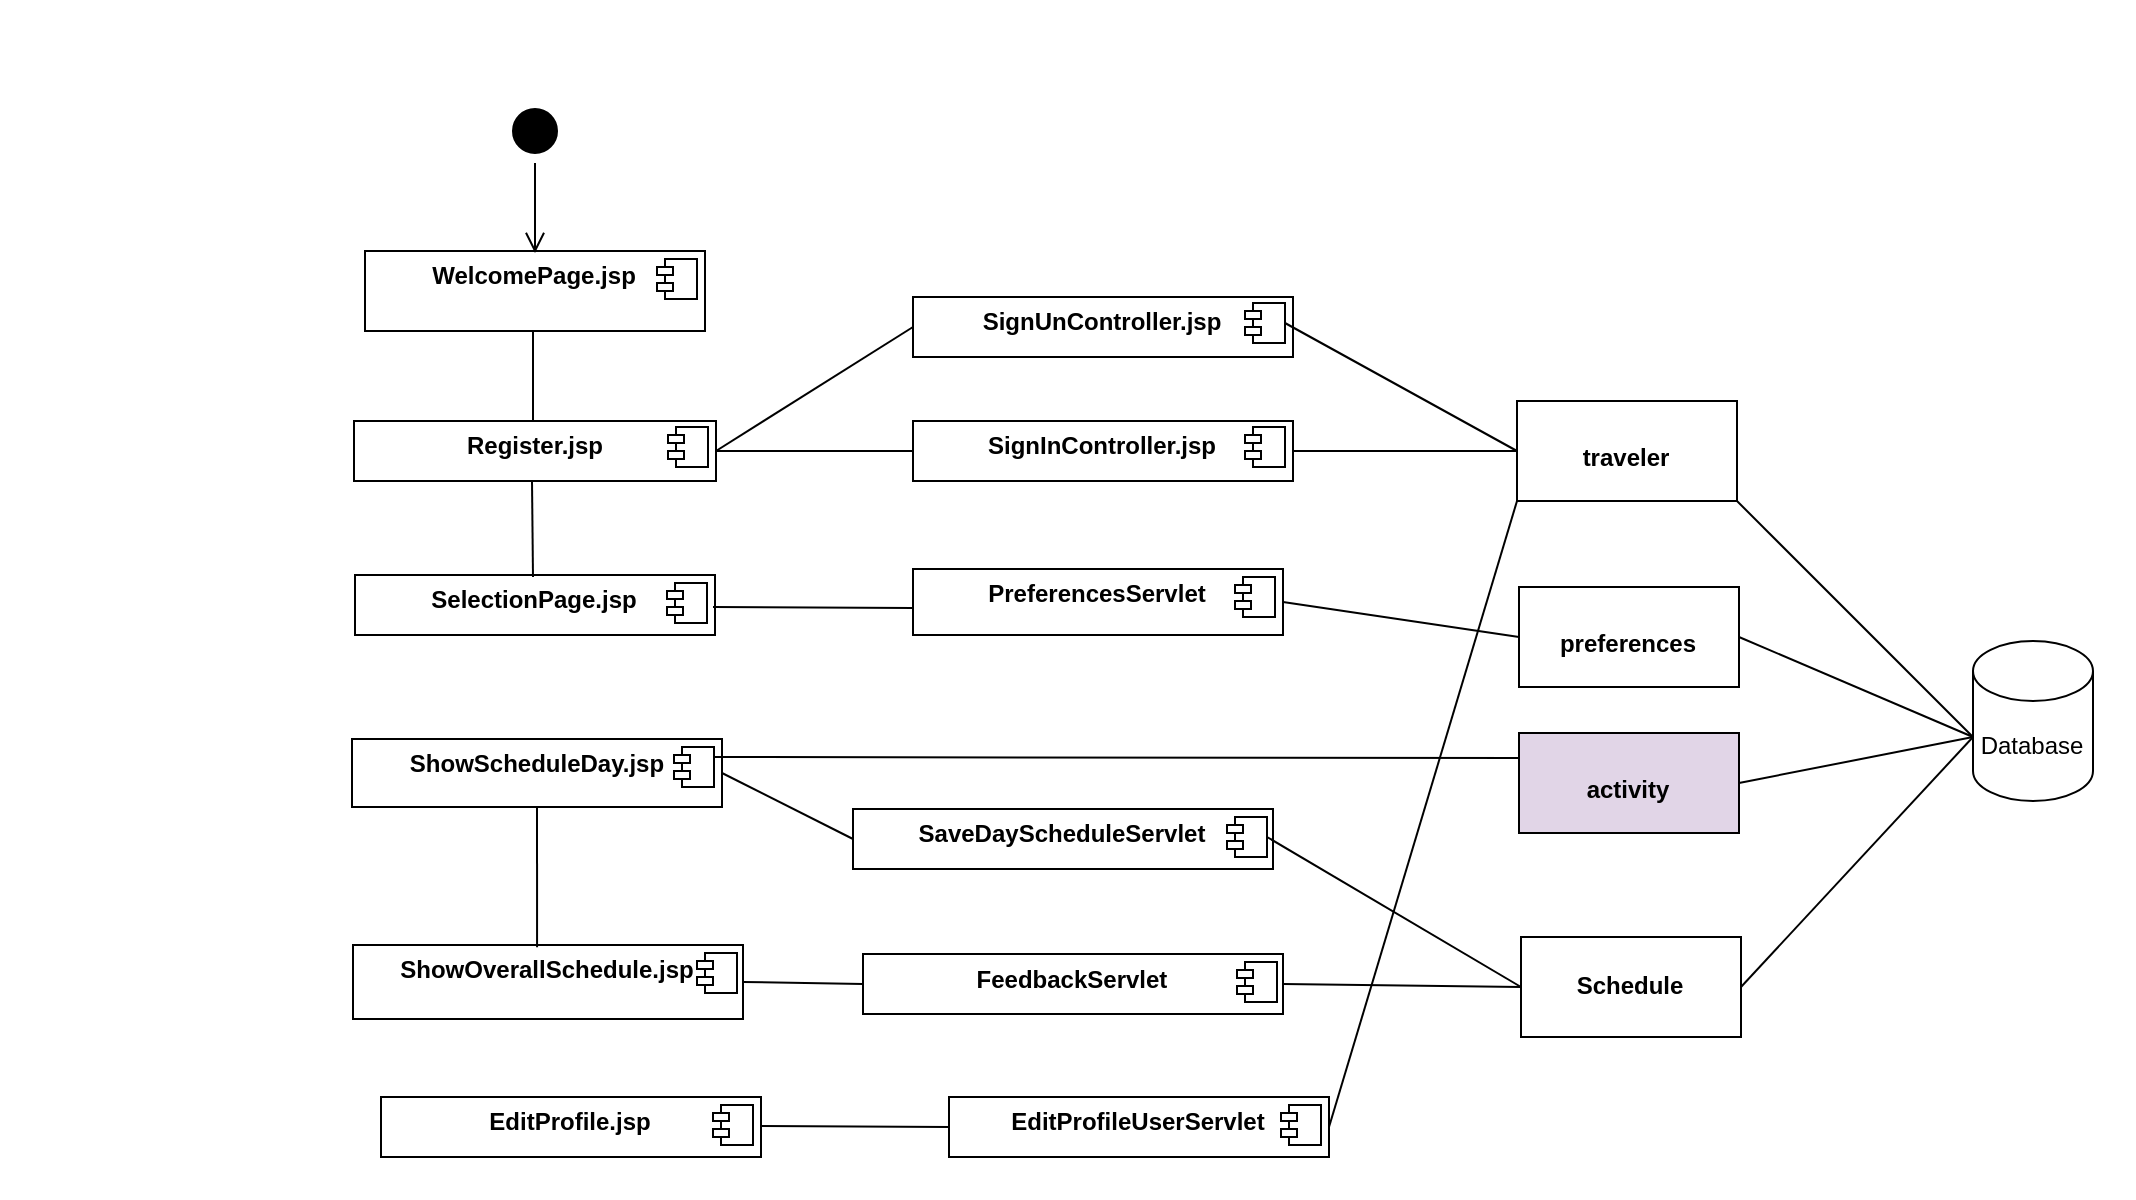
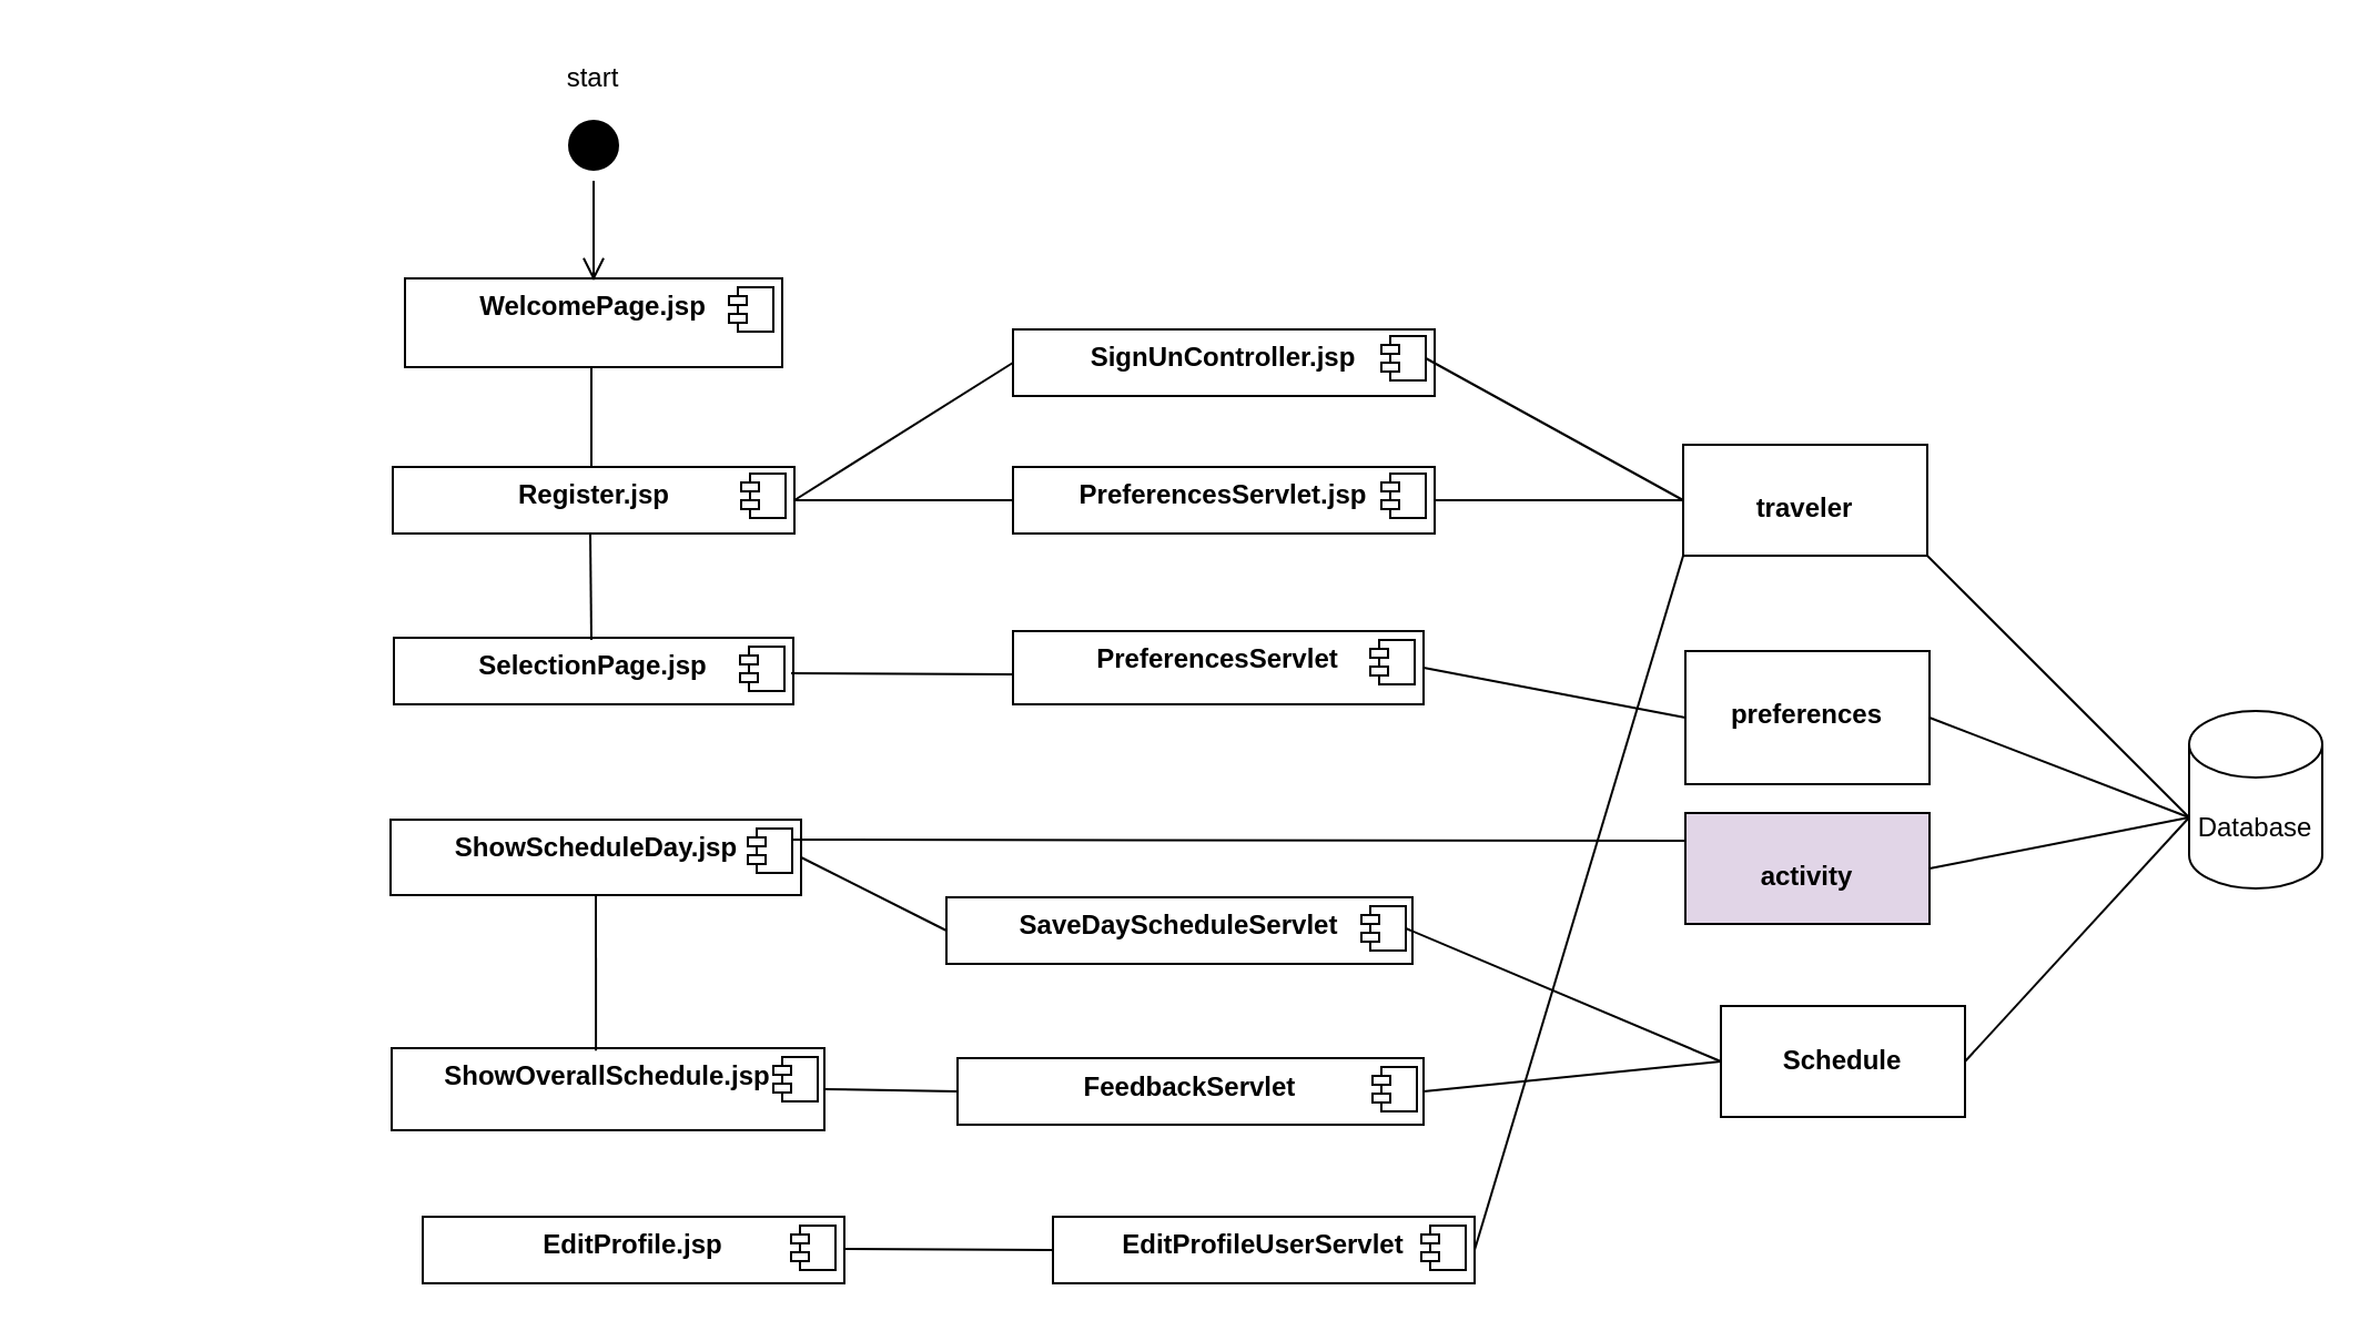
+ <mxCell id="28" value="start" style="text;html=1;strokeColor=none;fillColor=none;align=center;verticalAlign=middle;whiteSpace=wrap;rounded=0;" parent="1" vertex="1"><mxGeometry x="237" y="20" width="60" height="30" as="geometry" /></mxCell>
- <mxCell id="12" value="&lt;p style=&quot;margin:0px;margin-top:6px;text-align:center;&quot;&gt;&lt;b&gt;SignInController.jsp&lt;/b&gt;&lt;/p&gt;" style="align=left;overflow=fill;html=1;dropTarget=0;whiteSpace=wrap;" parent="1" vertex="1"><mxGeometry x="456" y="210" width="190" height="30" as="geometry" /></mxCell>
+ <mxCell id="12" value="&lt;p style=&quot;margin:0px;margin-top:6px;text-align:center;&quot;&gt;&lt;b&gt;PreferencesServlet.jsp&lt;/b&gt;&lt;/p&gt;" style="align=left;overflow=fill;html=1;dropTarget=0;whiteSpace=wrap;" parent="1" vertex="1"><mxGeometry x="456" y="210" width="190" height="30" as="geometry" /></mxCell>
- <mxCell id="44" value="&lt;p style=&quot;margin:0px;margin-top:4px;text-align:center;&quot;&gt;&lt;br&gt;&lt;/p&gt;&lt;p style=&quot;margin:0px;margin-top:4px;text-align:center;&quot;&gt;&lt;b&gt;preferences&lt;/b&gt;&lt;/p&gt;" style="verticalAlign=top;align=left;overflow=fill;fontSize=12;fontFamily=Helvetica;html=1;whiteSpace=wrap;" vertex="1" parent="1"><mxGeometry x="759" y="293" width="110" height="50" as="geometry" /></mxCell>
+ <mxCell id="44" value="&lt;p style=&quot;margin:0px;margin-top:4px;text-align:center;&quot;&gt;&lt;br&gt;&lt;/p&gt;&lt;p style=&quot;margin:0px;margin-top:4px;text-align:center;&quot;&gt;&lt;b&gt;preferences&lt;/b&gt;&lt;/p&gt;" style="verticalAlign=top;align=left;overflow=fill;fontSize=12;fontFamily=Helvetica;html=1;whiteSpace=wrap;" vertex="1" parent="1"><mxGeometry x="759" y="293" width="110" height="60" as="geometry" /></mxCell>
- <mxCell id="10" value="&lt;p style=&quot;margin:0px;margin-top:4px;text-align:center;&quot;&gt;&lt;br&gt;&lt;b&gt;Schedule&lt;/b&gt;&lt;/p&gt;" style="verticalAlign=top;align=left;overflow=fill;fontSize=12;fontFamily=Helvetica;html=1;whiteSpace=wrap;" parent="1" vertex="1"><mxGeometry x="760" y="468" width="110" height="50" as="geometry" /></mxCell>
+ <mxCell id="10" value="&lt;p style=&quot;margin:0px;margin-top:4px;text-align:center;&quot;&gt;&lt;br&gt;&lt;b&gt;Schedule&lt;/b&gt;&lt;/p&gt;" style="verticalAlign=top;align=left;overflow=fill;fontSize=12;fontFamily=Helvetica;html=1;whiteSpace=wrap;" parent="1" vertex="1"><mxGeometry x="775" y="453" width="110" height="50" as="geometry" /></mxCell>
